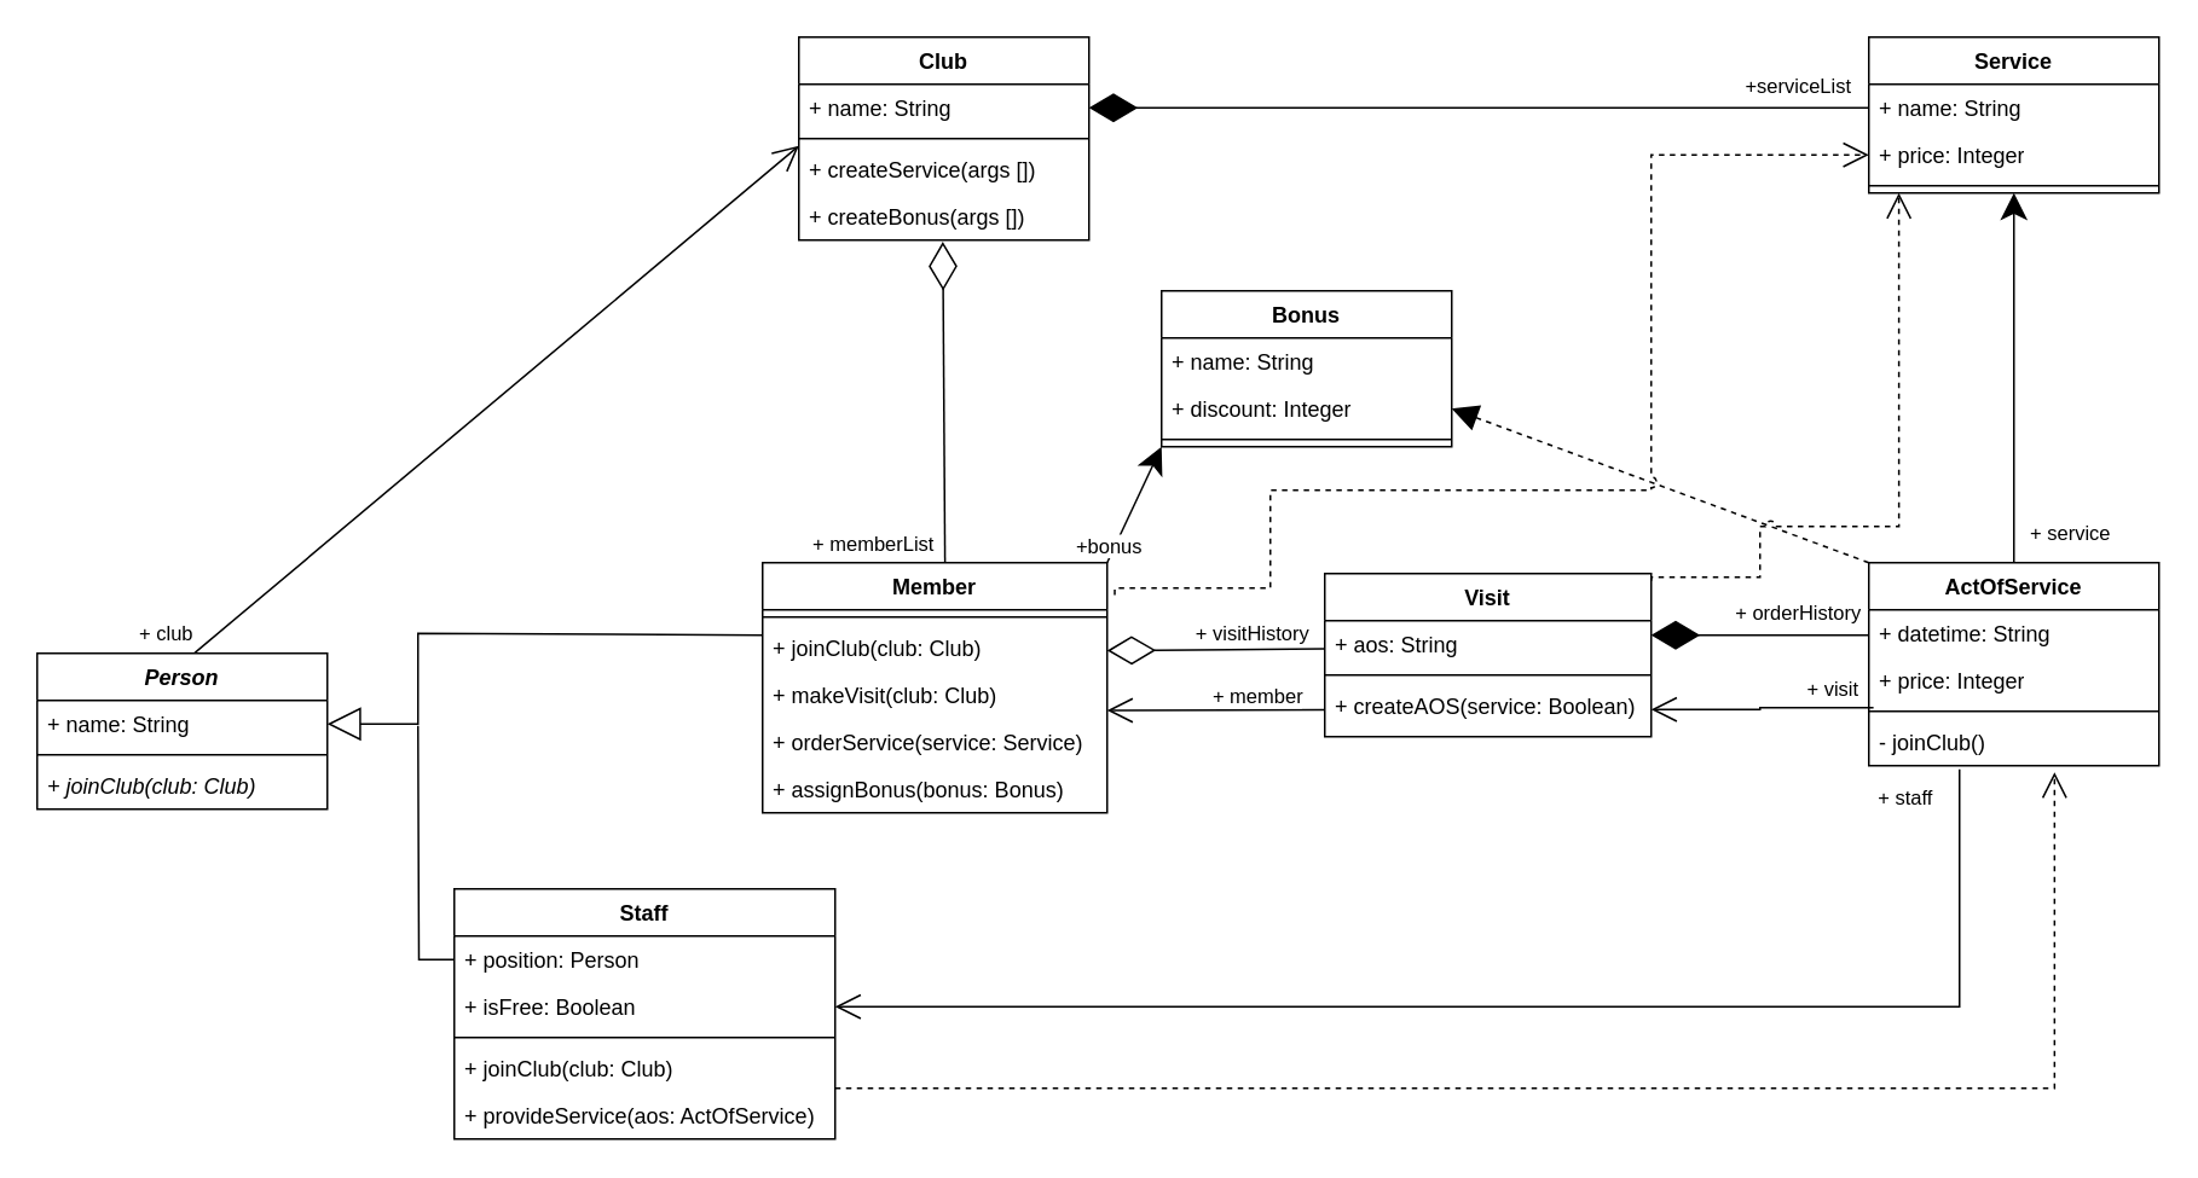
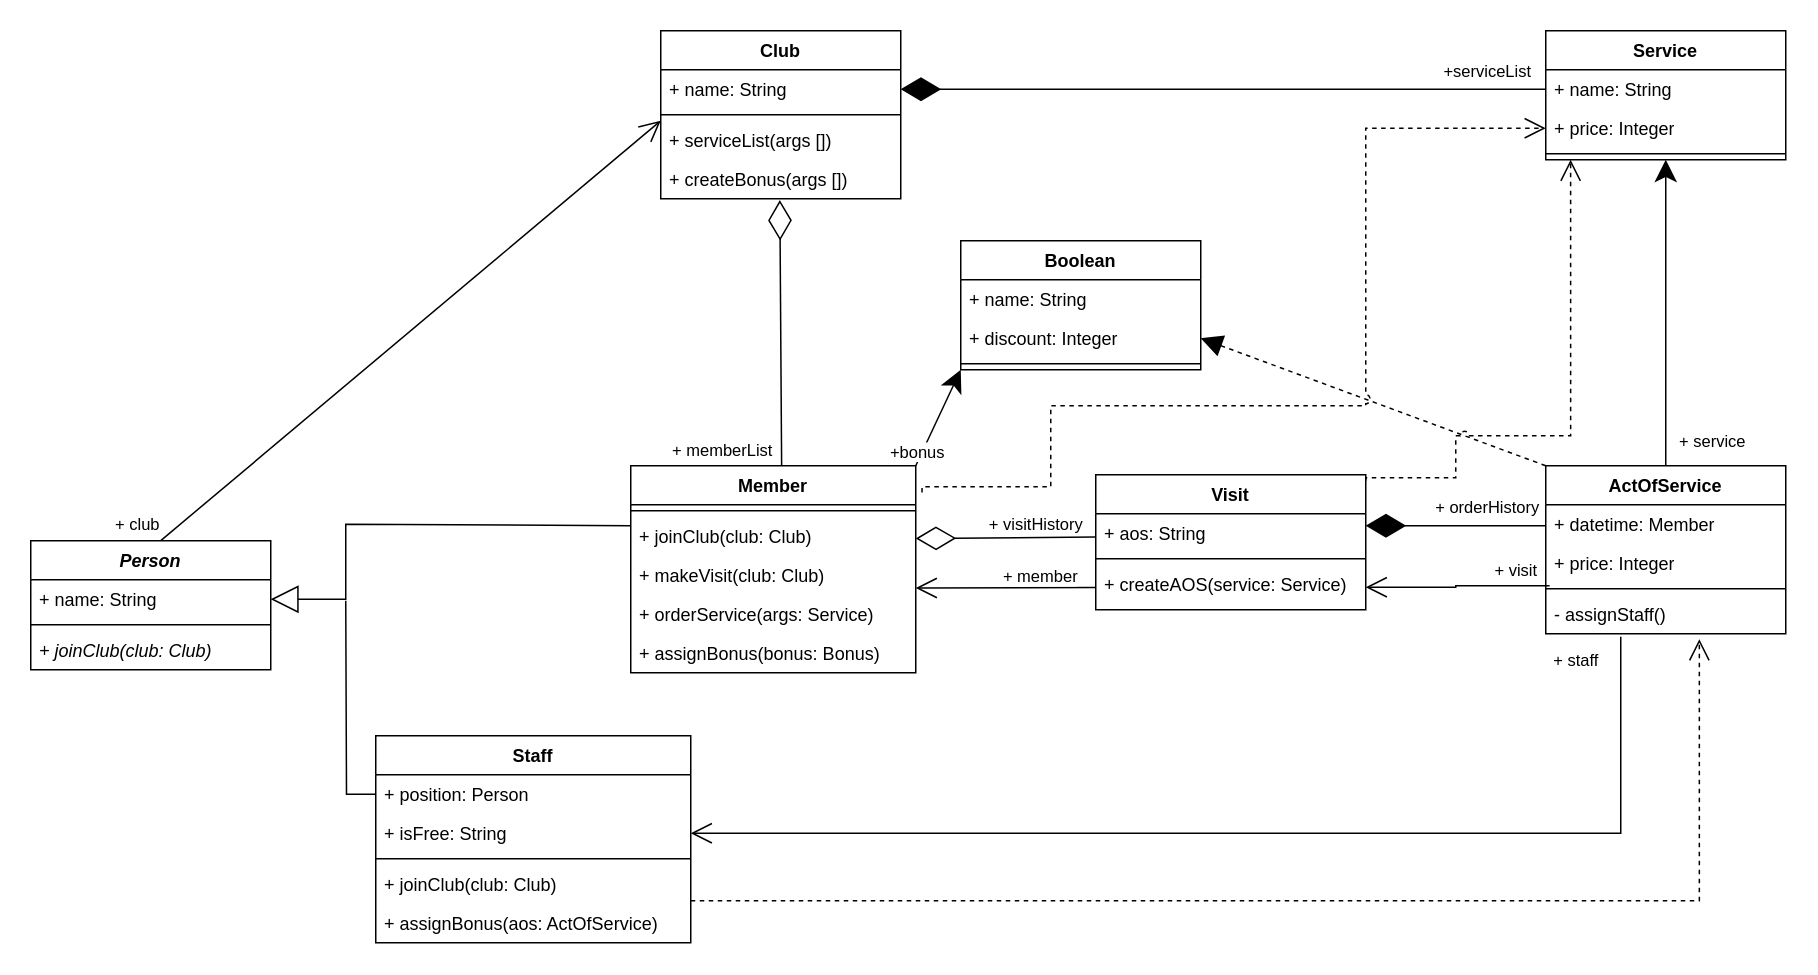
- <mxCell id="11" value="+ createService(args [])" style="text;strokeColor=none;fillColor=none;align=left;verticalAlign=top;spacingLeft=4;spacingRight=4;overflow=hidden;rotatable=0;points=[[0,0.5],[1,0.5]];portConstraint=eastwest;whiteSpace=wrap;html=1;" parent="8" vertex="1"><mxGeometry y="60" width="160" height="26" as="geometry" /></mxCell>
+ <mxCell id="11" value="+ serviceList(args [])" style="text;strokeColor=none;fillColor=none;align=left;verticalAlign=top;spacingLeft=4;spacingRight=4;overflow=hidden;rotatable=0;points=[[0,0.5],[1,0.5]];portConstraint=eastwest;whiteSpace=wrap;html=1;" parent="8" vertex="1"><mxGeometry y="60" width="160" height="26" as="geometry" /></mxCell>
- <mxCell id="17" value="Bonus" style="swimlane;fontStyle=1;align=center;verticalAlign=top;childLayout=stackLayout;horizontal=1;startSize=26;horizontalStack=0;resizeParent=1;resizeParentMax=0;resizeLast=0;collapsible=1;marginBottom=0;whiteSpace=wrap;html=1;" parent="1" vertex="1"><mxGeometry x="640" y="160" width="160" height="86" as="geometry" /></mxCell>
+ <mxCell id="17" value="Boolean" style="swimlane;fontStyle=1;align=center;verticalAlign=top;childLayout=stackLayout;horizontal=1;startSize=26;horizontalStack=0;resizeParent=1;resizeParentMax=0;resizeLast=0;collapsible=1;marginBottom=0;whiteSpace=wrap;html=1;" parent="1" vertex="1"><mxGeometry x="640" y="160" width="160" height="86" as="geometry" /></mxCell>
- <mxCell id="32" value="+ datetime: String" style="text;strokeColor=none;fillColor=none;align=left;verticalAlign=top;spacingLeft=4;spacingRight=4;overflow=hidden;rotatable=0;points=[[0,0.5],[1,0.5]];portConstraint=eastwest;whiteSpace=wrap;html=1;" parent="31" vertex="1"><mxGeometry y="26" width="160" height="26" as="geometry" /></mxCell>
+ <mxCell id="32" value="+ datetime: Member" style="text;strokeColor=none;fillColor=none;align=left;verticalAlign=top;spacingLeft=4;spacingRight=4;overflow=hidden;rotatable=0;points=[[0,0.5],[1,0.5]];portConstraint=eastwest;whiteSpace=wrap;html=1;" parent="31" vertex="1"><mxGeometry y="26" width="160" height="26" as="geometry" /></mxCell>
- <mxCell id="24" value="+ createAOS(service: Boolean)" style="text;strokeColor=none;fillColor=none;align=left;verticalAlign=top;spacingLeft=4;spacingRight=4;overflow=hidden;rotatable=0;points=[[0,0.5],[1,0.5]];portConstraint=eastwest;whiteSpace=wrap;html=1;" parent="21" vertex="1"><mxGeometry y="60" width="180" height="30" as="geometry" /></mxCell>
+ <mxCell id="24" value="+ createAOS(service: Service)" style="text;strokeColor=none;fillColor=none;align=left;verticalAlign=top;spacingLeft=4;spacingRight=4;overflow=hidden;rotatable=0;points=[[0,0.5],[1,0.5]];portConstraint=eastwest;whiteSpace=wrap;html=1;" parent="21" vertex="1"><mxGeometry y="60" width="180" height="30" as="geometry" /></mxCell>
- <mxCell id="35" value="- joinClub()" style="text;strokeColor=none;fillColor=none;align=left;verticalAlign=top;spacingLeft=4;spacingRight=4;overflow=hidden;rotatable=0;points=[[0,0.5],[1,0.5]];portConstraint=eastwest;whiteSpace=wrap;html=1;" parent="31" vertex="1"><mxGeometry y="86" width="160" height="26" as="geometry" /></mxCell>
+ <mxCell id="35" value="- assignStaff()" style="text;strokeColor=none;fillColor=none;align=left;verticalAlign=top;spacingLeft=4;spacingRight=4;overflow=hidden;rotatable=0;points=[[0,0.5],[1,0.5]];portConstraint=eastwest;whiteSpace=wrap;html=1;" parent="31" vertex="1"><mxGeometry y="86" width="160" height="26" as="geometry" /></mxCell>
- <mxCell id="6" value="+ orderService(service: Service&lt;span style=&quot;background-color: initial;&quot;&gt;)&lt;/span&gt;" style="text;strokeColor=none;fillColor=none;align=left;verticalAlign=top;spacingLeft=4;spacingRight=4;overflow=hidden;rotatable=0;points=[[0,0.5],[1,0.5]];portConstraint=eastwest;whiteSpace=wrap;html=1;" vertex="1" parent="2"><mxGeometry y="86" width="190" height="26" as="geometry" /></mxCell>
+ <mxCell id="6" value="+ orderService(args: Service&lt;span style=&quot;background-color: initial;&quot;&gt;)&lt;/span&gt;" style="text;strokeColor=none;fillColor=none;align=left;verticalAlign=top;spacingLeft=4;spacingRight=4;overflow=hidden;rotatable=0;points=[[0,0.5],[1,0.5]];portConstraint=eastwest;whiteSpace=wrap;html=1;" vertex="1" parent="2"><mxGeometry y="86" width="190" height="26" as="geometry" /></mxCell>
- <mxCell id="27" value="+ isFree: Boolean" style="text;strokeColor=none;fillColor=none;align=left;verticalAlign=top;spacingLeft=4;spacingRight=4;overflow=hidden;rotatable=0;points=[[0,0.5],[1,0.5]];portConstraint=eastwest;whiteSpace=wrap;html=1;" parent="25" vertex="1"><mxGeometry y="52" width="210" height="26" as="geometry" /></mxCell>
+ <mxCell id="27" value="+ isFree: String" style="text;strokeColor=none;fillColor=none;align=left;verticalAlign=top;spacingLeft=4;spacingRight=4;overflow=hidden;rotatable=0;points=[[0,0.5],[1,0.5]];portConstraint=eastwest;whiteSpace=wrap;html=1;" parent="25" vertex="1"><mxGeometry y="52" width="210" height="26" as="geometry" /></mxCell>
- <mxCell id="30" value="+ provideService(aos: ActOfService&lt;span style=&quot;background-color: initial;&quot;&gt;)&lt;/span&gt;" style="text;strokeColor=none;fillColor=none;align=left;verticalAlign=top;spacingLeft=4;spacingRight=4;overflow=hidden;rotatable=0;points=[[0,0.5],[1,0.5]];portConstraint=eastwest;whiteSpace=wrap;html=1;" parent="25" vertex="1"><mxGeometry y="112" width="210" height="26" as="geometry" /></mxCell>
+ <mxCell id="30" value="+ assignBonus(aos: ActOfService&lt;span style=&quot;background-color: initial;&quot;&gt;)&lt;/span&gt;" style="text;strokeColor=none;fillColor=none;align=left;verticalAlign=top;spacingLeft=4;spacingRight=4;overflow=hidden;rotatable=0;points=[[0,0.5],[1,0.5]];portConstraint=eastwest;whiteSpace=wrap;html=1;" parent="25" vertex="1"><mxGeometry y="112" width="210" height="26" as="geometry" /></mxCell>
